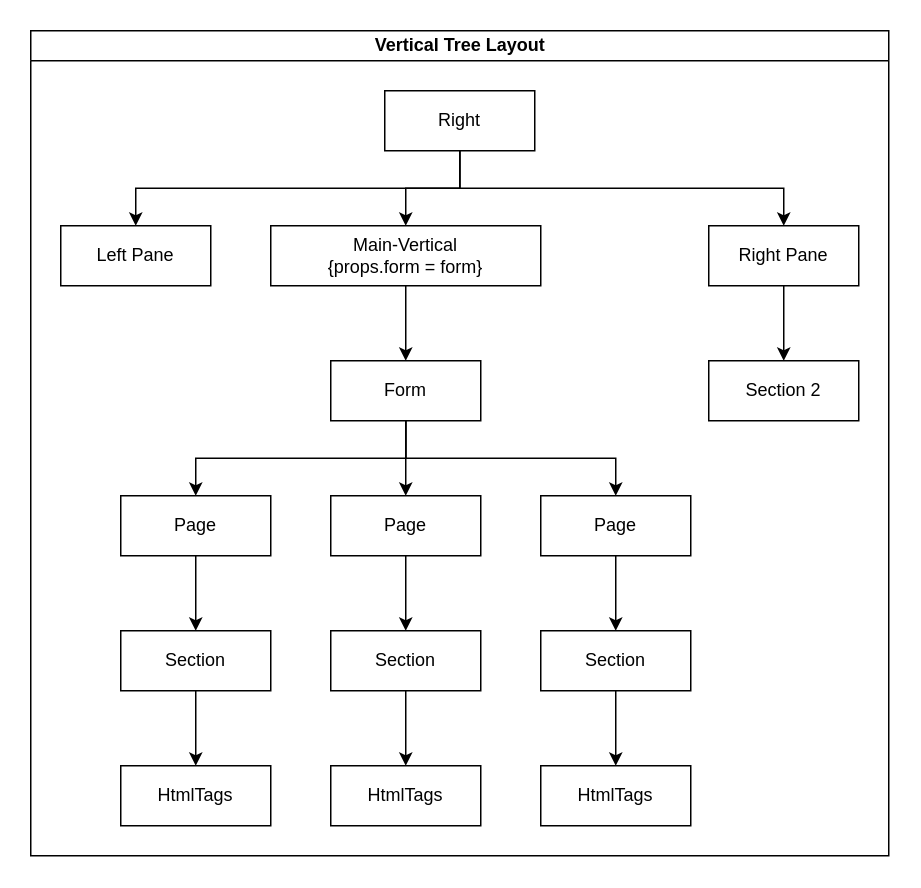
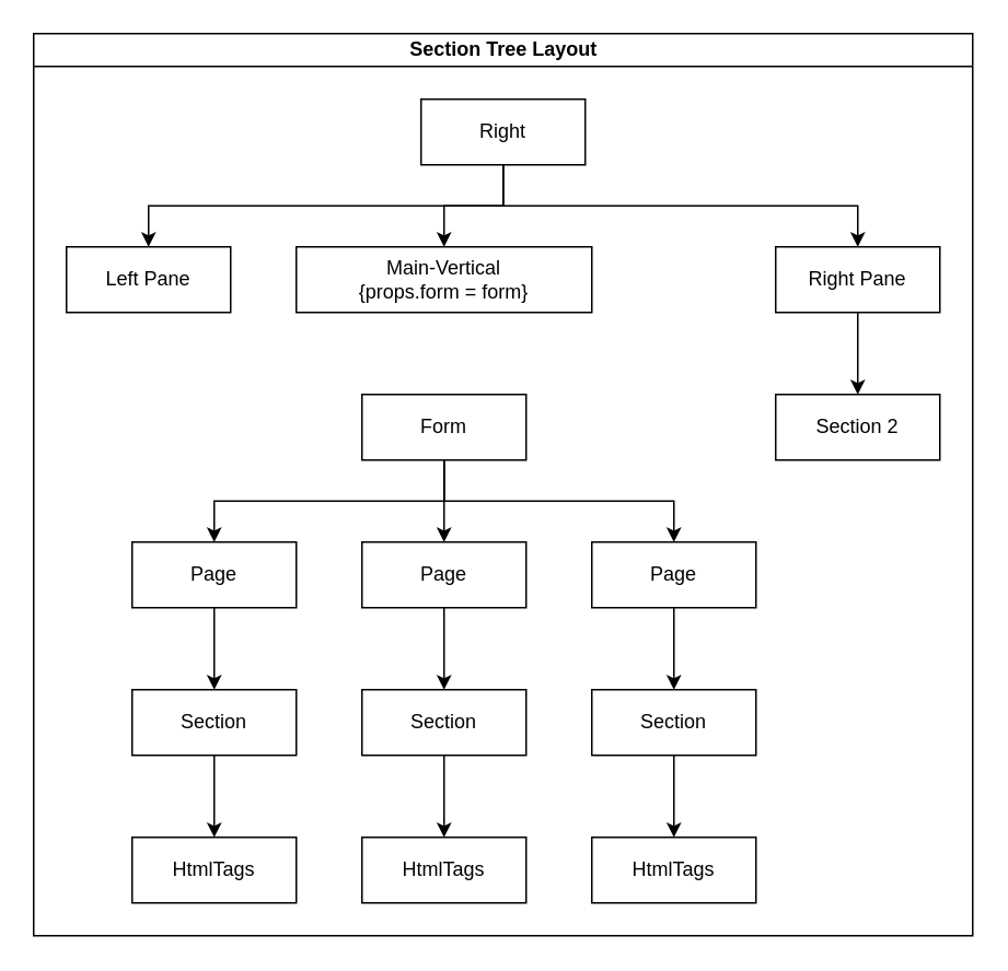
- <mxCell id="2" value="Vertical Tree Layout" style="swimlane;html=1;startSize=20;horizontal=1;childLayout=treeLayout;horizontalTree=0;resizable=0;containerType=tree;" vertex="1" parent="1"><mxGeometry x="20" y="20" width="572" height="550" as="geometry" /></mxCell>
+ <mxCell id="2" value="Section Tree Layout" style="swimlane;html=1;startSize=20;horizontal=1;childLayout=treeLayout;horizontalTree=0;resizable=0;containerType=tree;" vertex="1" parent="1"><mxGeometry x="20" y="20" width="572" height="550" as="geometry" /></mxCell>
- <mxCell id="12" value="" style="edgeStyle=elbowEdgeStyle;elbow=vertical;html=1;rounded=0;" edge="1" target="13" source="6" parent="2"><mxGeometry relative="1" as="geometry"><mxPoint x="-286" y="270" as="sourcePoint" /></mxGeometry></mxCell>
